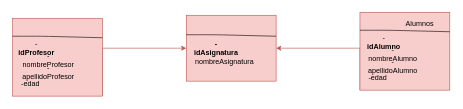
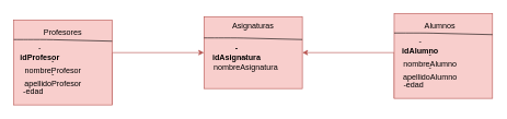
+ <mxCell id="19" value="Asignaturas" style="text;html=1;strokeColor=none;fillColor=none;align=center;verticalAlign=middle;whiteSpace=wrap;rounded=0;" vertex="1" parent="1"><mxGeometry x="365" y="30" width="40" height="20" as="geometry" /></mxCell>
- <mxCell id="12" value="Alumnos" style="text;html=1;strokeColor=none;fillColor=none;align=center;verticalAlign=middle;whiteSpace=wrap;rounded=0;" vertex="1" parent="1"><mxGeometry x="680" y="30" width="40" height="20" as="geometry" /></mxCell>
+ <mxCell id="12" value="Alumnos" style="text;html=1;strokeColor=none;fillColor=none;align=center;verticalAlign=middle;whiteSpace=wrap;rounded=0;" vertex="1" parent="1"><mxGeometry x="650" y="30" width="40" height="20" as="geometry" /></mxCell>
+ <mxCell id="4" value="Profesores" style="text;html=1;strokeColor=none;fillColor=none;align=center;verticalAlign=middle;whiteSpace=wrap;rounded=0;" vertex="1" parent="1"><mxGeometry x="75" y="40" width="40" height="20" as="geometry" /></mxCell>
